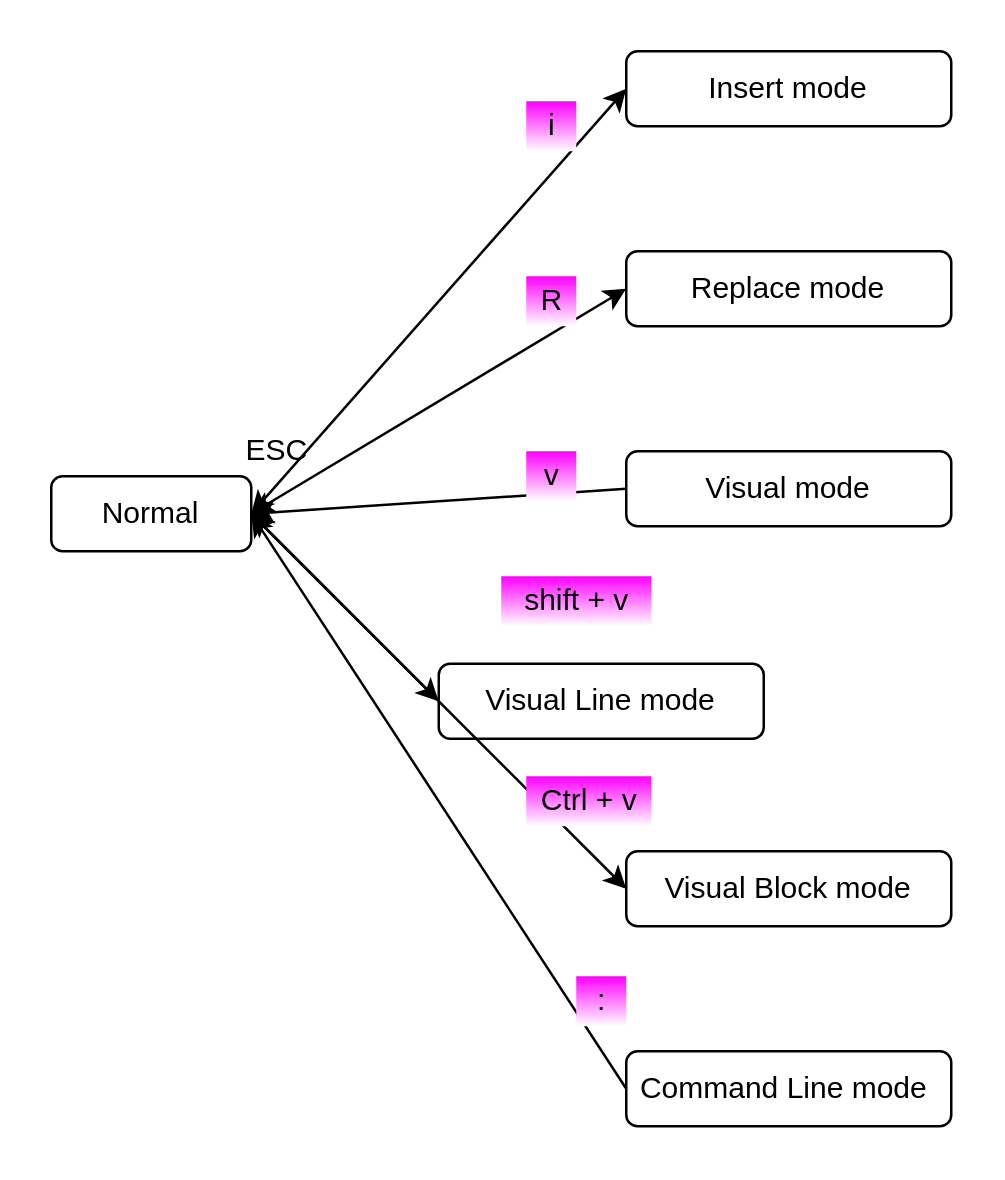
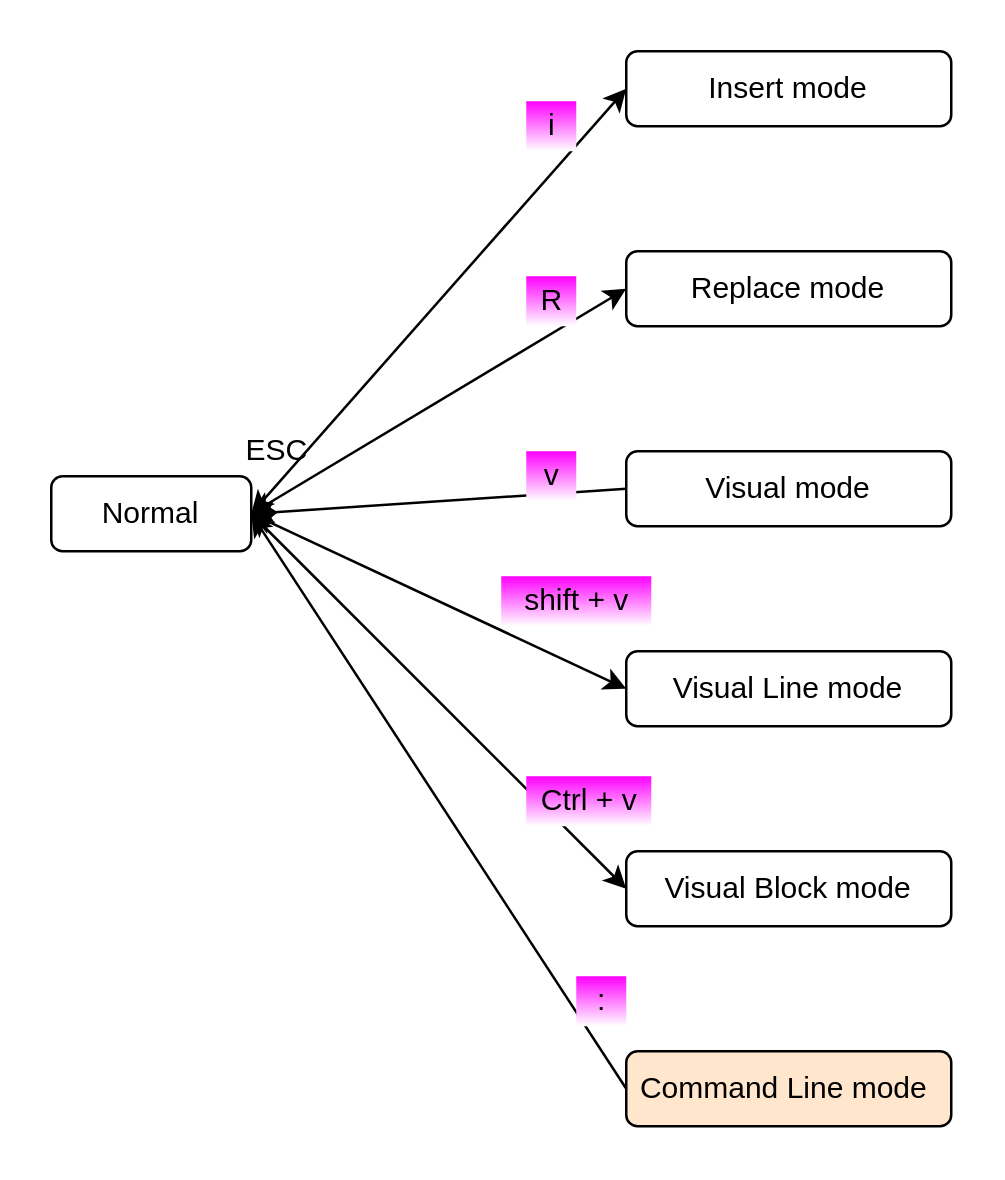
- <mxCell id="7" value="Visual Line mode" style="rounded=1;whiteSpace=wrap;html=1;" vertex="1" parent="1"><mxGeometry x="175" y="265" width="130" height="30" as="geometry" /></mxCell>
+ <mxCell id="7" value="Visual Line mode" style="rounded=1;whiteSpace=wrap;html=1;" vertex="1" parent="1"><mxGeometry x="250" y="260" width="130" height="30" as="geometry" /></mxCell>
- <mxCell id="9" value="Command Line mode&amp;nbsp;" style="rounded=1;whiteSpace=wrap;html=1;" vertex="1" parent="1"><mxGeometry x="250" y="420" width="130" height="30" as="geometry" /></mxCell>
+ <mxCell id="9" value="Command Line mode&amp;nbsp;" style="rounded=1;whiteSpace=wrap;html=1;fillColor=#ffe6cc;" vertex="1" parent="1"><mxGeometry x="250" y="420" width="130" height="30" as="geometry" /></mxCell>
